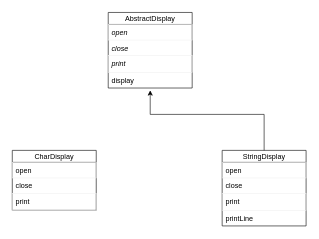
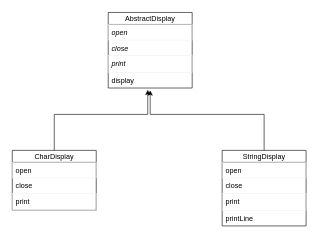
+ <mxCell id="7" style="edgeStyle=orthogonalEdgeStyle;rounded=0;orthogonalLoop=1;jettySize=auto;html=1;entryX=0.471;entryY=1.115;entryDx=0;entryDy=0;entryPerimeter=0;" edge="1" parent="1" source="8" target="6"><mxGeometry relative="1" as="geometry"><Array as="points"><mxPoint x="90" y="190" /><mxPoint x="246" y="190" /></Array></mxGeometry></mxCell>
